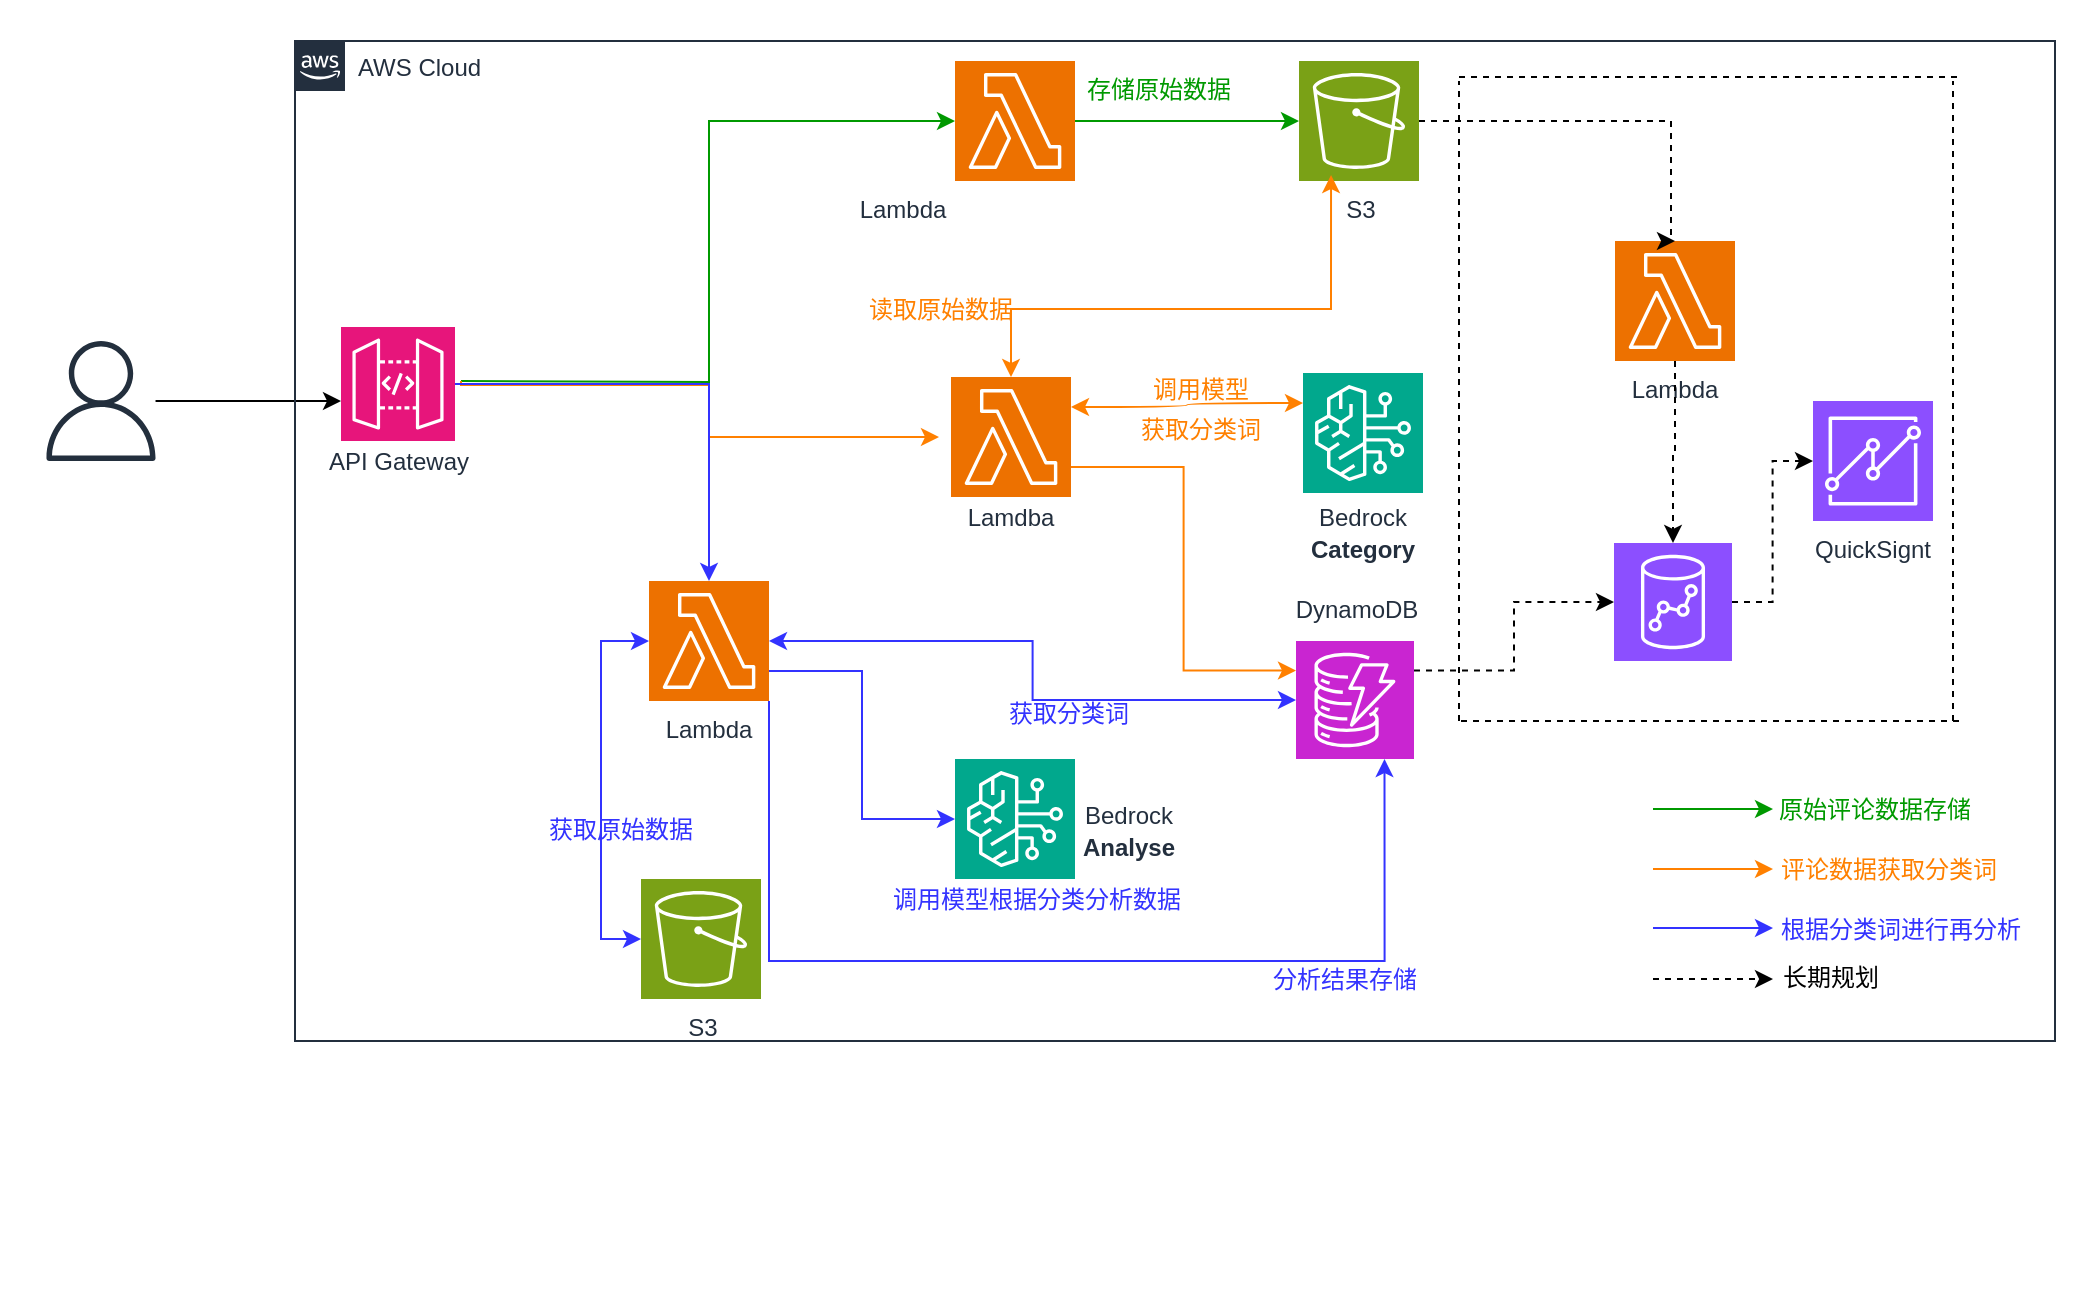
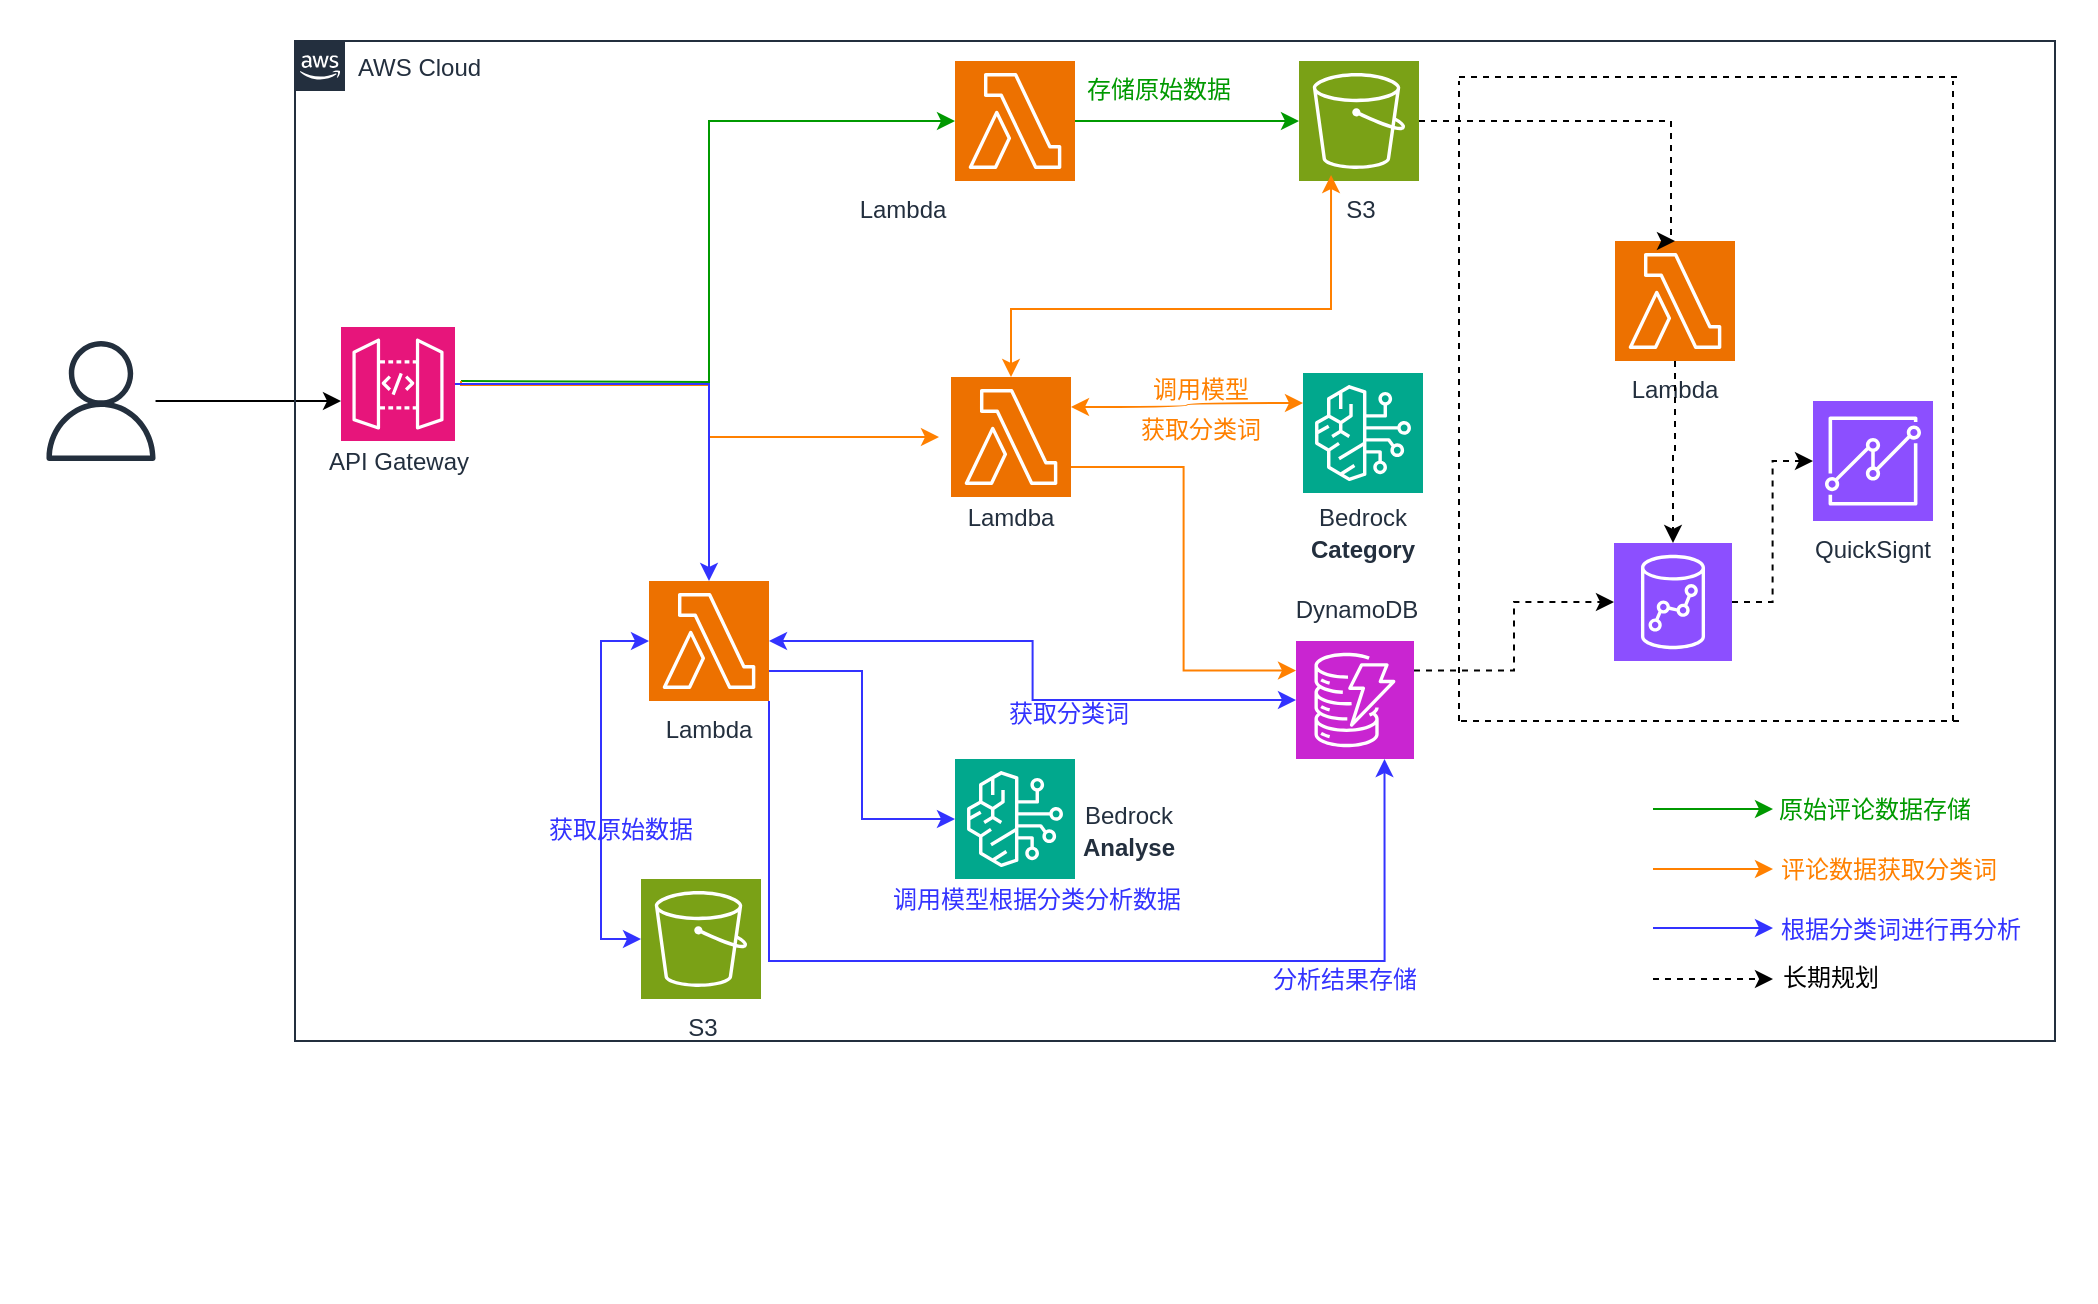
- <mxCell id="55" value="&lt;font color=&quot;#ff8000&quot;&gt;读取原始数据&lt;/font&gt;" style="text;html=1;align=center;verticalAlign=middle;resizable=0;points=[];autosize=1;strokeColor=none;fillColor=none;" parent="1" vertex="1"><mxGeometry x="420" y="140" width="100" height="30" as="geometry" /></mxCell>
